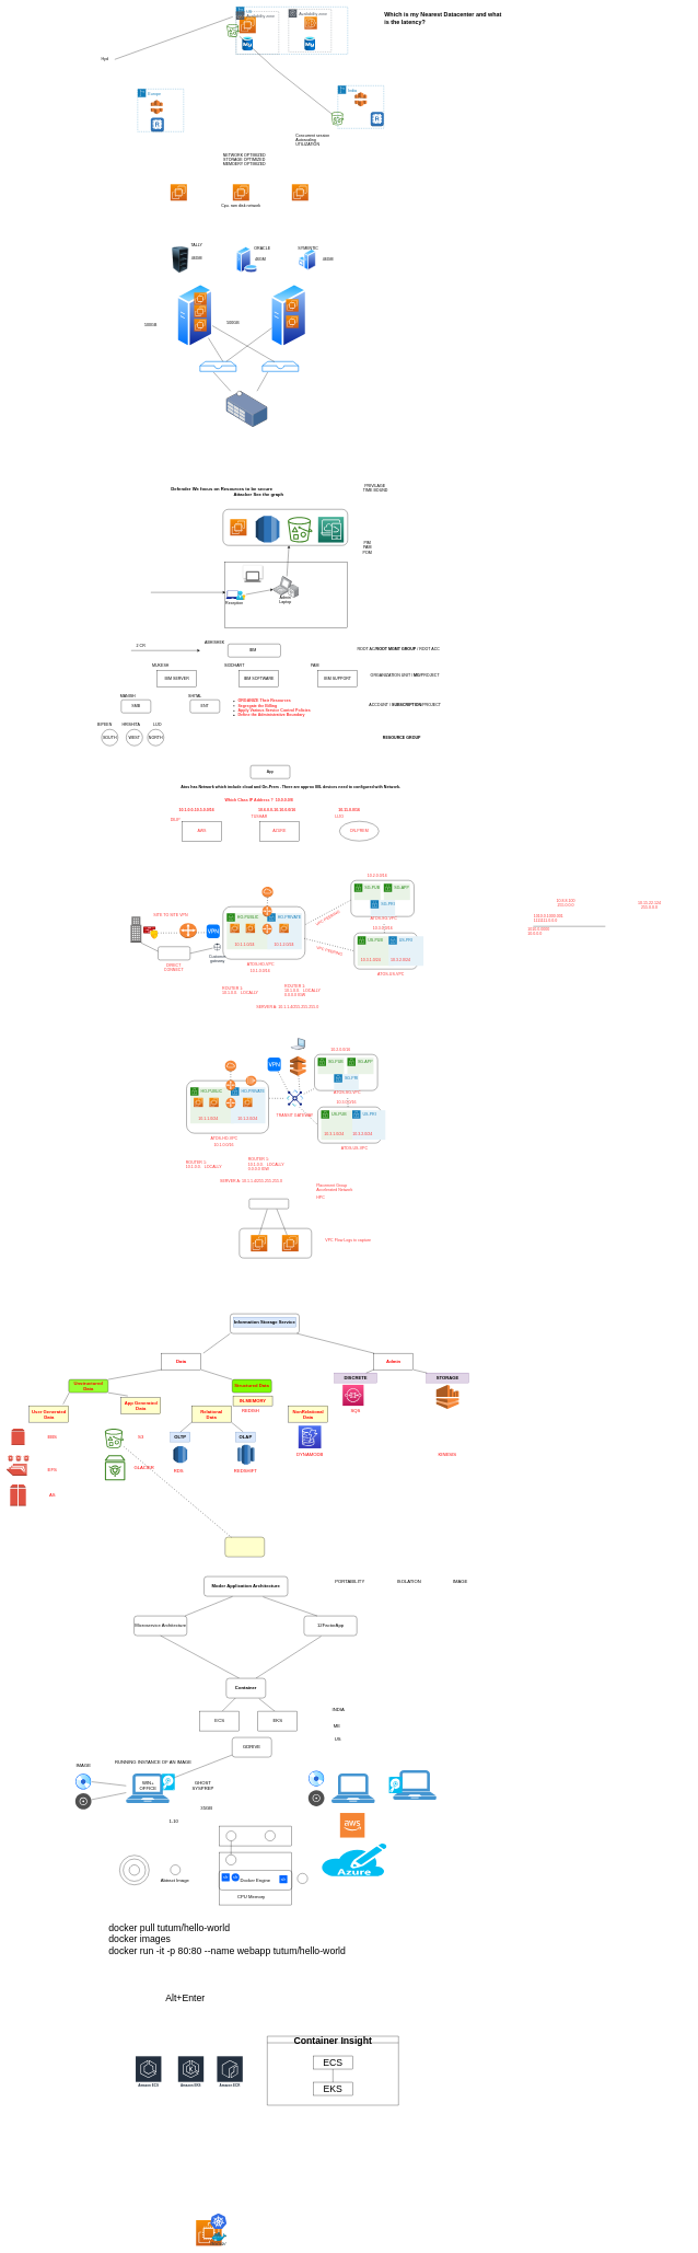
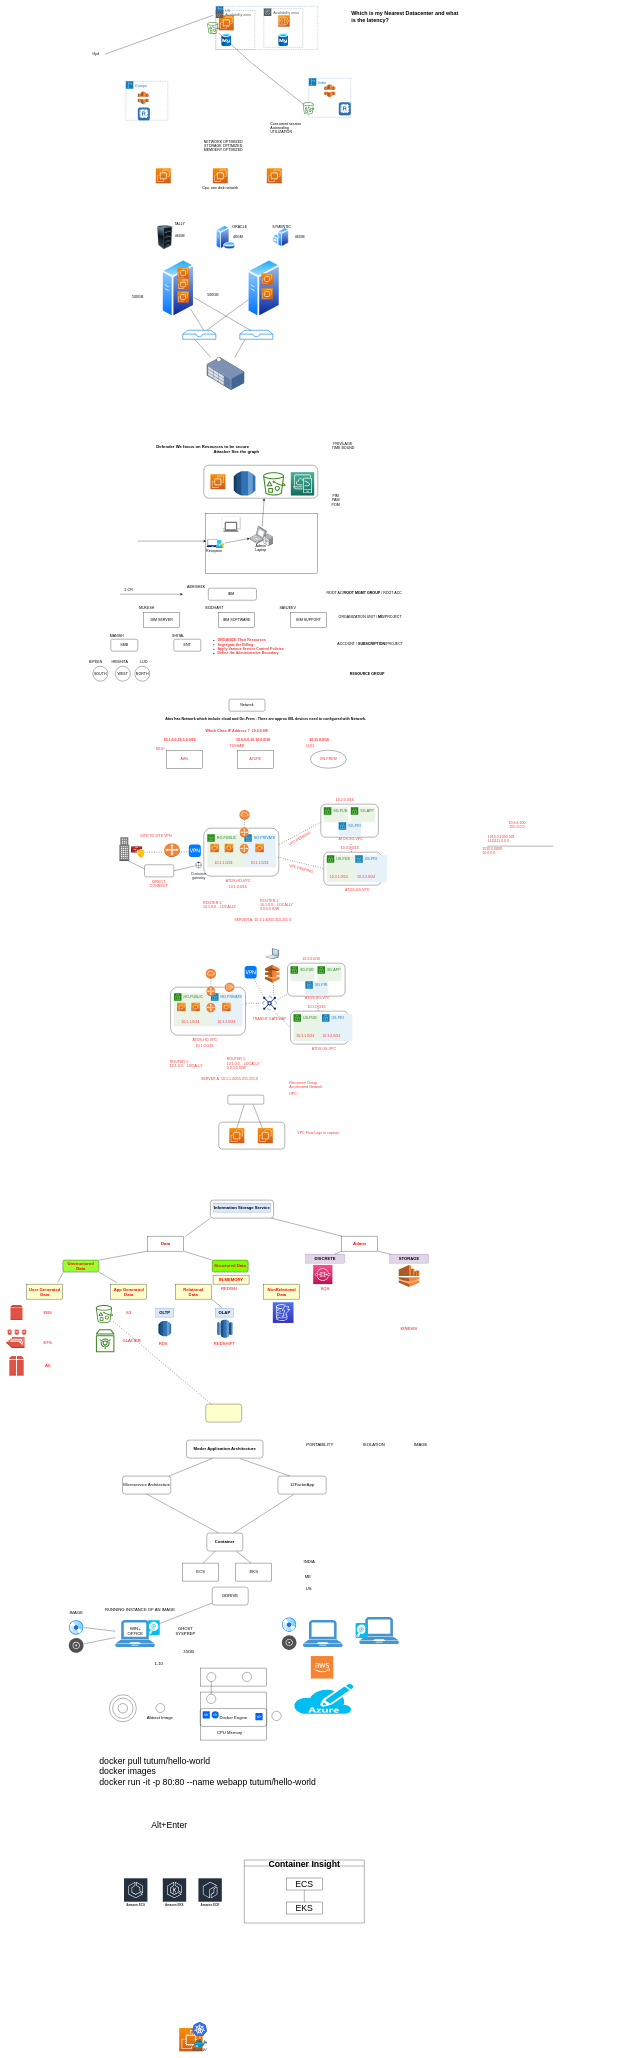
- <mxCell id="82" value="PAM" style="text;html=1;strokeColor=none;fillColor=none;align=center;verticalAlign=middle;whiteSpace=wrap;rounded=0;" parent="1" vertex="1"><mxGeometry x="929" y="2010" width="60" height="30" as="geometry" /></mxCell>
+ <mxCell id="82" value="SANJEEV" style="text;html=1;strokeColor=none;fillColor=none;align=center;verticalAlign=middle;whiteSpace=wrap;rounded=0;" parent="1" vertex="1"><mxGeometry x="929" y="2010" width="60" height="30" as="geometry" /></mxCell>
- <mxCell id="102" value="App" style="rounded=1;whiteSpace=wrap;html=1;" parent="1" vertex="1"><mxGeometry x="763" y="2330" width="120" height="40" as="geometry" /></mxCell>
+ <mxCell id="102" value="Network" style="rounded=1;whiteSpace=wrap;html=1;" parent="1" vertex="1"><mxGeometry x="763" y="2330" width="120" height="40" as="geometry" /></mxCell>
- <mxCell id="134" value="10.15.22.124&lt;br&gt;255.0.0.0" style="text;html=1;strokeColor=none;fillColor=none;align=center;verticalAlign=middle;whiteSpace=wrap;rounded=0;fontColor=#FF3333;" parent="1" vertex="1"><mxGeometry x="1854.28" y="2740" width="250" height="30" as="geometry" /></mxCell>
- <mxCell id="227" value="App Generated Data" style="rounded=0;whiteSpace=wrap;html=1;fontSize=14;fontColor=#FF0000;fillColor=#FFFFCC;fontStyle=1" parent="1" vertex="1"><mxGeometry x="369" y="4255" width="120" height="50" as="geometry" /></mxCell>
+ <mxCell id="227" value="App Generated Data" style="rounded=0;whiteSpace=wrap;html=1;fontSize=14;fontColor=#FF0000;fillColor=#FFFFCC;fontStyle=1" parent="1" vertex="1"><mxGeometry x="369" y="4280" width="120" height="50" as="geometry" /></mxCell>
- <mxCell id="264" value="" style="endArrow=none;html=1;rounded=0;fontSize=14;fontColor=#FF0000;entryX=0;entryY=1;entryDx=0;entryDy=0;exitX=0.5;exitY=0;exitDx=0;exitDy=0;" parent="1" source="240" target="238" edge="1"><mxGeometry width="50" height="50" relative="1" as="geometry"><mxPoint x="969" y="4520" as="sourcePoint" /><mxPoint x="908.96" y="4485" as="targetPoint" /></mxGeometry></mxCell>
- <mxCell id="252" value="DYNAMODB" style="text;html=1;strokeColor=none;fillColor=none;align=center;verticalAlign=middle;whiteSpace=wrap;rounded=0;fontSize=14;fontColor=#FF0000;" parent="1" vertex="1"><mxGeometry x="913.5" y="4413.5" width="60" height="30" as="geometry" /></mxCell>
